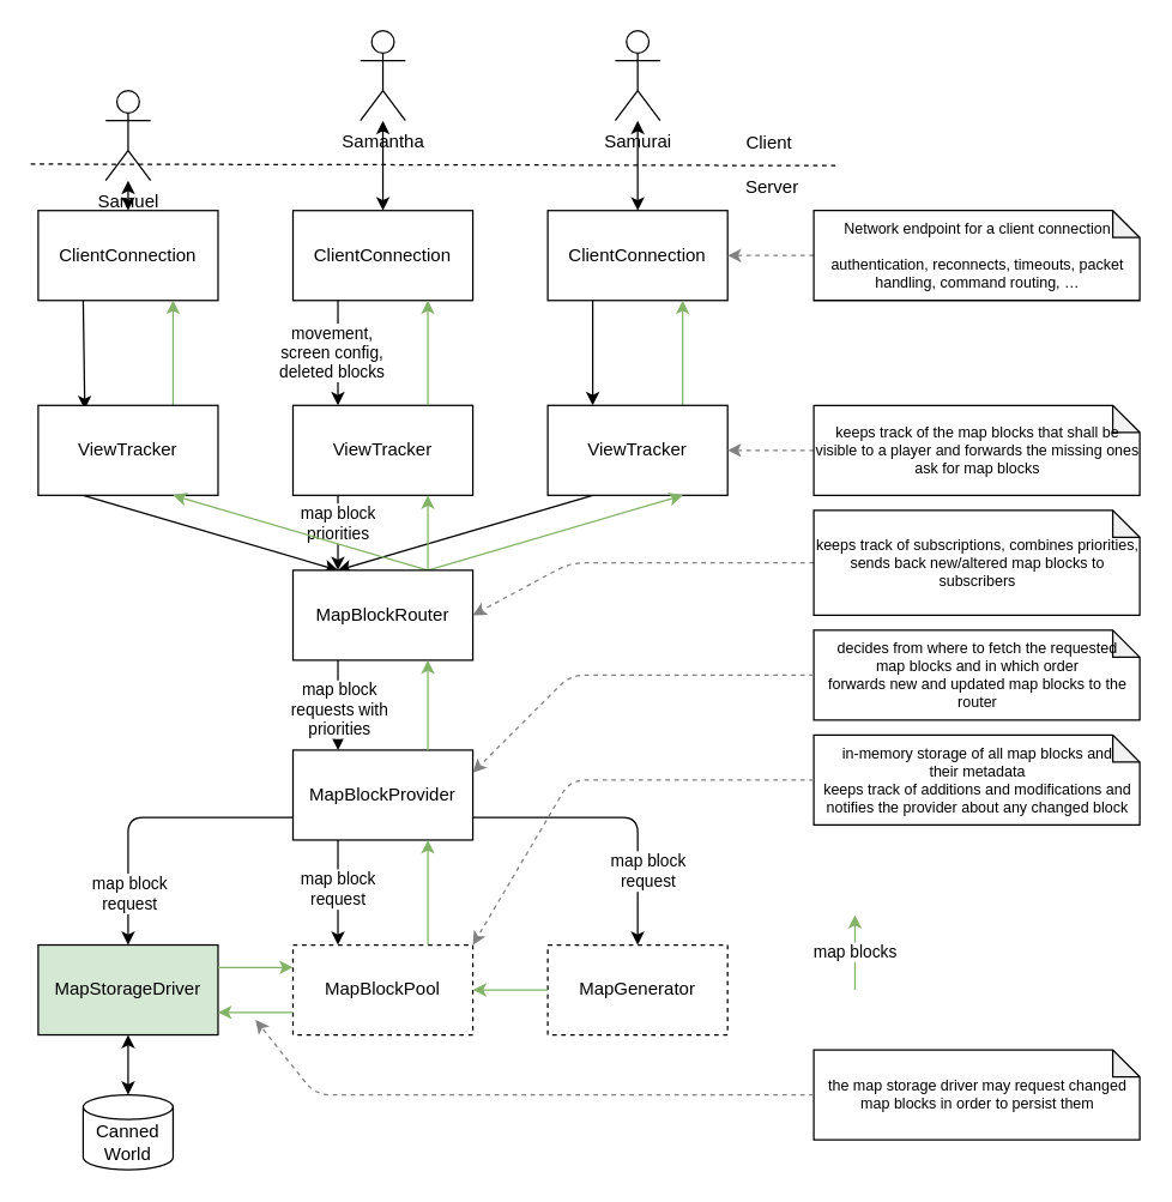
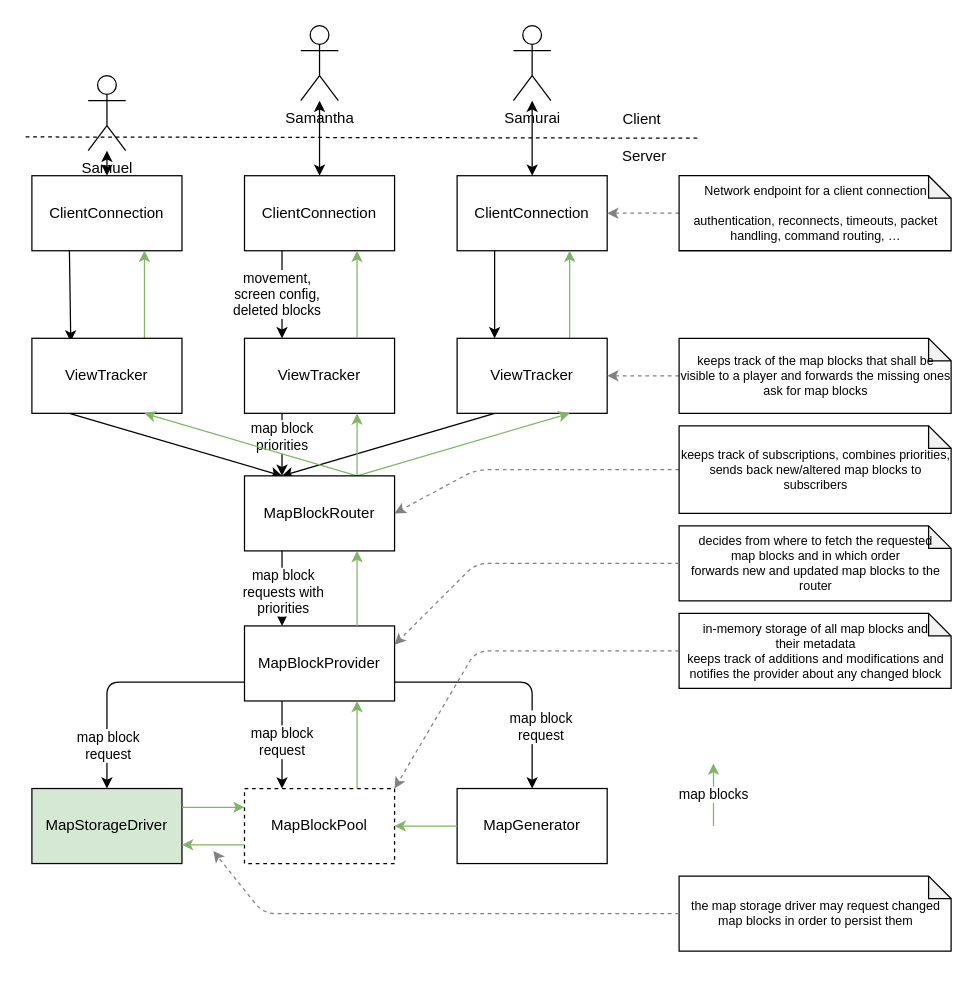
- <mxCell id="51" value="MapGenerator" style="rounded=0;whiteSpace=wrap;html=1;dashed=1;" vertex="1" parent="1"><mxGeometry x="365" y="630" width="120" height="60" as="geometry" /></mxCell>
+ <mxCell id="51" value="MapGenerator" style="rounded=0;whiteSpace=wrap;html=1;" vertex="1" parent="1"><mxGeometry x="365" y="630" width="120" height="60" as="geometry" /></mxCell>
- <mxCell id="52" style="edgeStyle=none;html=1;entryX=0.5;entryY=0;entryDx=0;entryDy=0;entryPerimeter=0;startArrow=classic;startFill=1;" edge="1" parent="1" source="47" target="43"><mxGeometry relative="1" as="geometry" /></mxCell>
- <mxCell id="43" value="Canned&lt;div&gt;World&lt;/div&gt;" style="shape=cylinder3;whiteSpace=wrap;html=1;boundedLbl=1;backgroundOutline=1;size=8.226;" vertex="1" parent="1"><mxGeometry x="55" y="730" width="60" height="50" as="geometry" /></mxCell>
